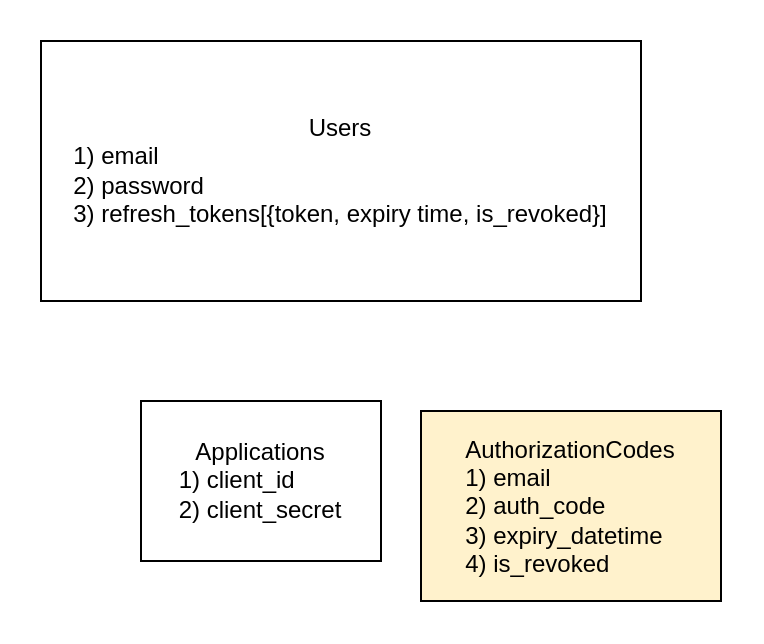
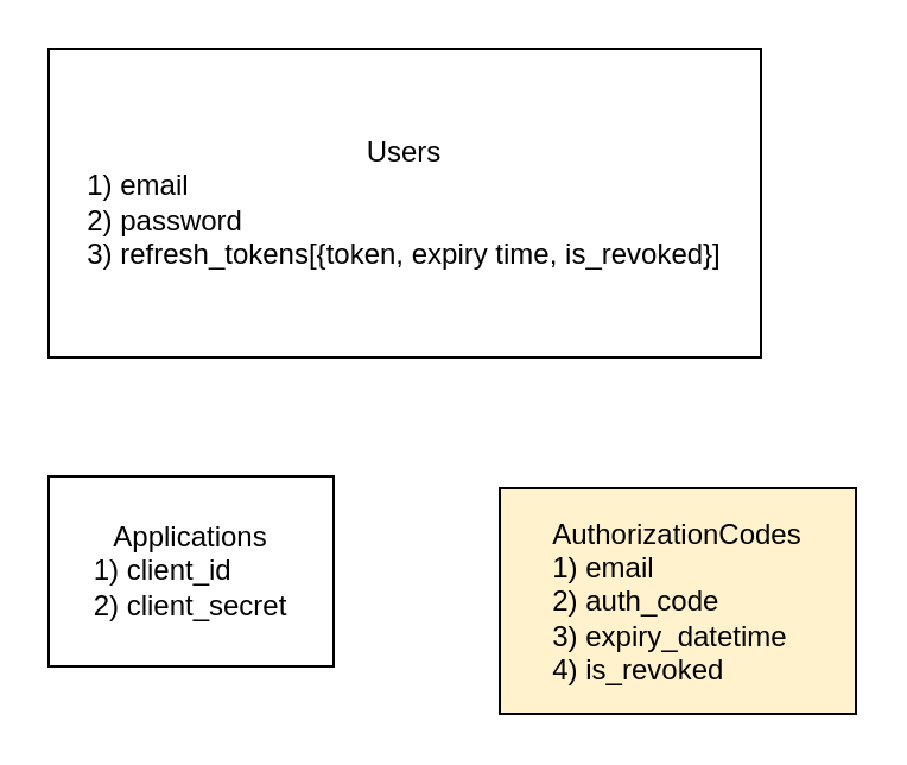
- <mxCell id="3" value="Applications&lt;br&gt;&lt;div style=&quot;text-align: left&quot;&gt;&lt;span&gt;1) client_id&lt;/span&gt;&lt;/div&gt;&lt;div style=&quot;text-align: left&quot;&gt;&lt;span&gt;2) client_secret&lt;/span&gt;&lt;/div&gt;" style="rounded=0;whiteSpace=wrap;html=1;" vertex="1" parent="1"><mxGeometry x="70" y="200" width="120" height="80" as="geometry" /></mxCell>
+ <mxCell id="3" value="Applications&lt;br&gt;&lt;div style=&quot;text-align: left&quot;&gt;&lt;span&gt;1) client_id&lt;/span&gt;&lt;/div&gt;&lt;div style=&quot;text-align: left&quot;&gt;&lt;span&gt;2) client_secret&lt;/span&gt;&lt;/div&gt;" style="rounded=0;whiteSpace=wrap;html=1;" vertex="1" parent="1"><mxGeometry x="20" y="200" width="120" height="80" as="geometry" /></mxCell>
